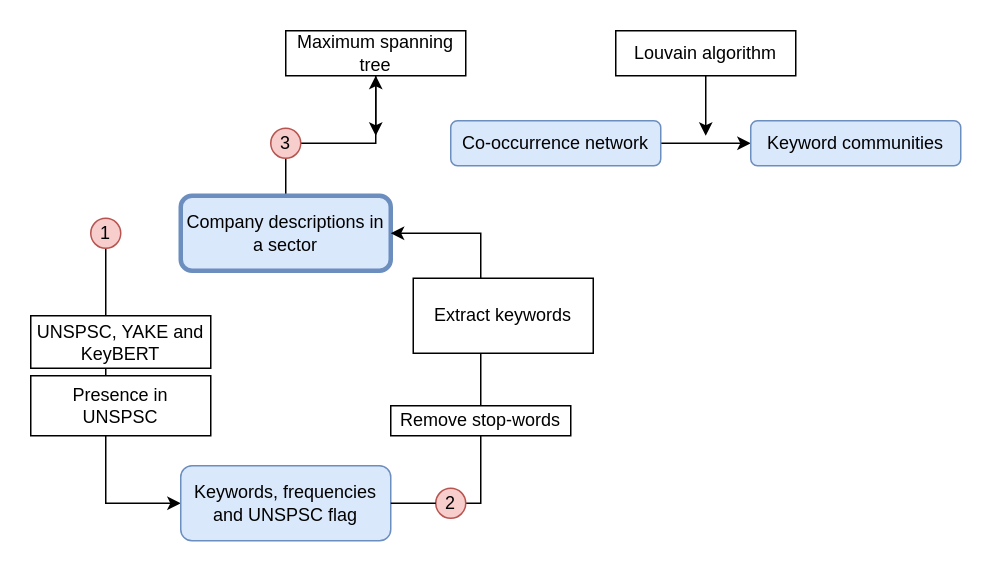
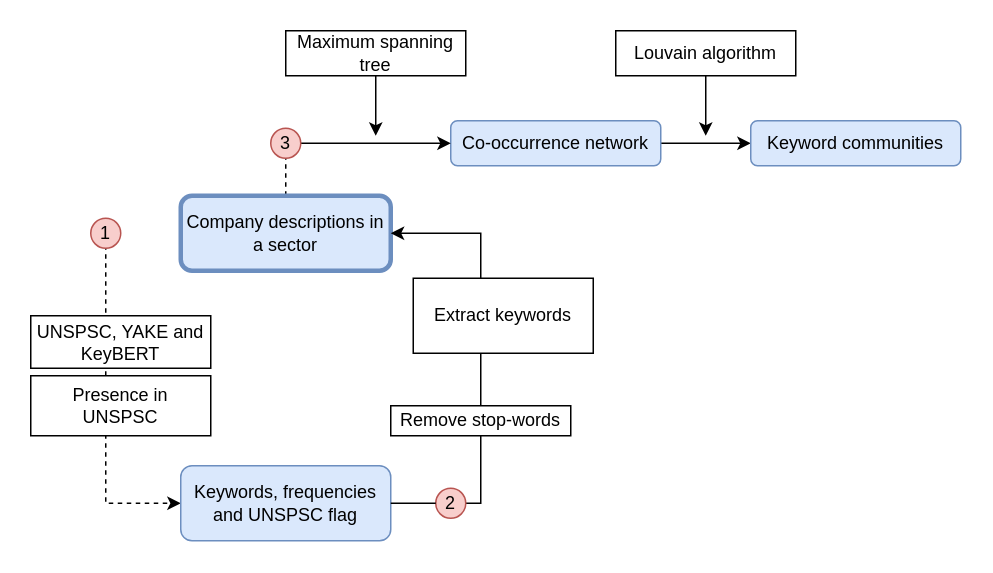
- <mxCell id="16" style="edgeStyle=orthogonalEdgeStyle;rounded=0;orthogonalLoop=1;jettySize=auto;html=1;exitX=1;exitY=0.5;exitDx=0;exitDy=0;endArrow=classic;endFill=1;" edge="1" parent="1" source="17" target="22"><mxGeometry relative="1" as="geometry" /></mxCell>
+ <mxCell id="16" style="edgeStyle=orthogonalEdgeStyle;rounded=0;orthogonalLoop=1;jettySize=auto;html=1;exitX=1;exitY=0.5;exitDx=0;exitDy=0;entryX=0;entryY=0.5;entryDx=0;entryDy=0;endArrow=classic;endFill=1;" edge="1" parent="1" source="17" target="15"><mxGeometry relative="1" as="geometry" /></mxCell>
- <mxCell id="3" style="edgeStyle=orthogonalEdgeStyle;rounded=0;orthogonalLoop=1;jettySize=auto;html=1;exitX=0.5;exitY=0;exitDx=0;exitDy=0;entryX=0.5;entryY=1;entryDx=0;entryDy=0;endArrow=none;endFill=0;" edge="1" parent="1" source="4" target="17"><mxGeometry relative="1" as="geometry" /></mxCell>
+ <mxCell id="3" style="edgeStyle=orthogonalEdgeStyle;rounded=0;orthogonalLoop=1;jettySize=auto;html=1;exitX=0.5;exitY=0;exitDx=0;exitDy=0;entryX=0.5;entryY=1;entryDx=0;entryDy=0;endArrow=none;endFill=0;dashed=1;" edge="1" parent="1" source="4" target="17"><mxGeometry relative="1" as="geometry" /></mxCell>
- <mxCell id="2" style="edgeStyle=orthogonalEdgeStyle;rounded=0;orthogonalLoop=1;jettySize=auto;html=1;exitX=0;exitY=0.5;exitDx=0;exitDy=0;entryX=0;entryY=0.5;entryDx=0;entryDy=0;" edge="1" parent="1" source="8" target="5"><mxGeometry relative="1" as="geometry"><Array as="points"><mxPoint x="70" y="155" /><mxPoint x="70" y="335" /></Array></mxGeometry></mxCell>
+ <mxCell id="2" style="edgeStyle=orthogonalEdgeStyle;rounded=0;orthogonalLoop=1;jettySize=auto;html=1;exitX=0;exitY=0.5;exitDx=0;exitDy=0;entryX=0;entryY=0.5;entryDx=0;entryDy=0;dashed=1;" edge="1" parent="1" source="8" target="5"><mxGeometry relative="1" as="geometry"><Array as="points"><mxPoint x="70" y="155" /><mxPoint x="70" y="335" /></Array></mxGeometry></mxCell>
